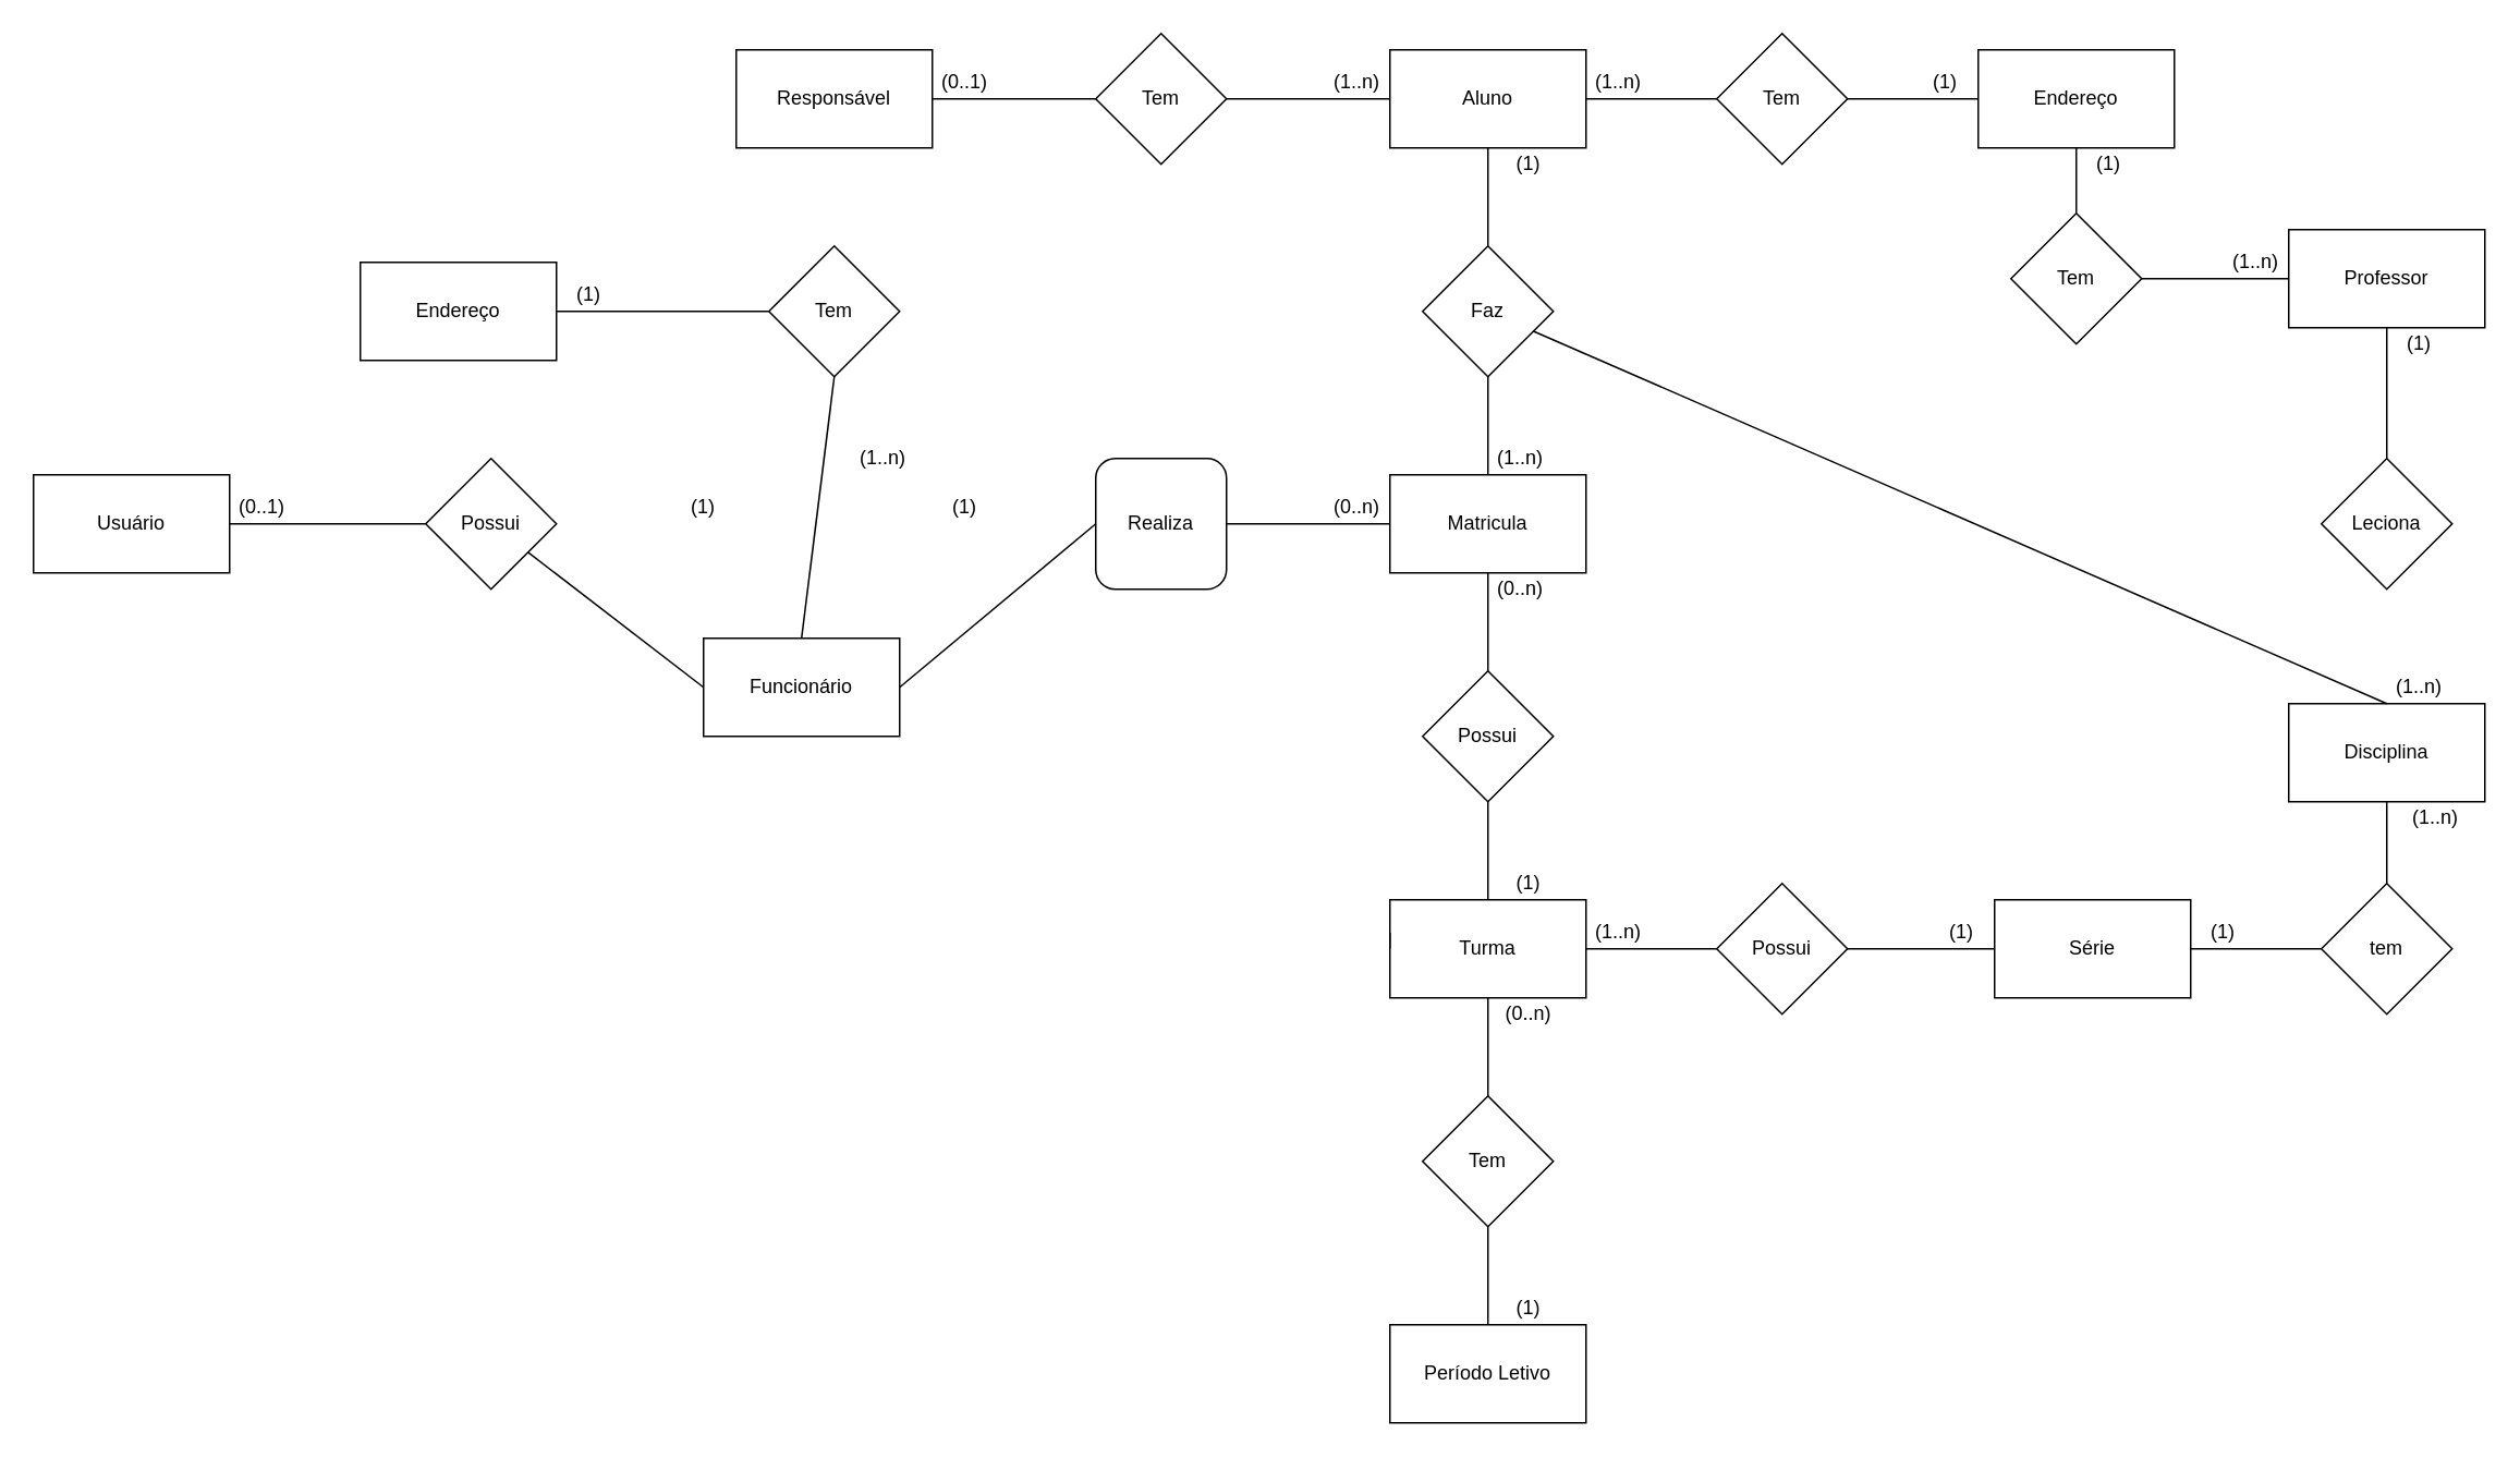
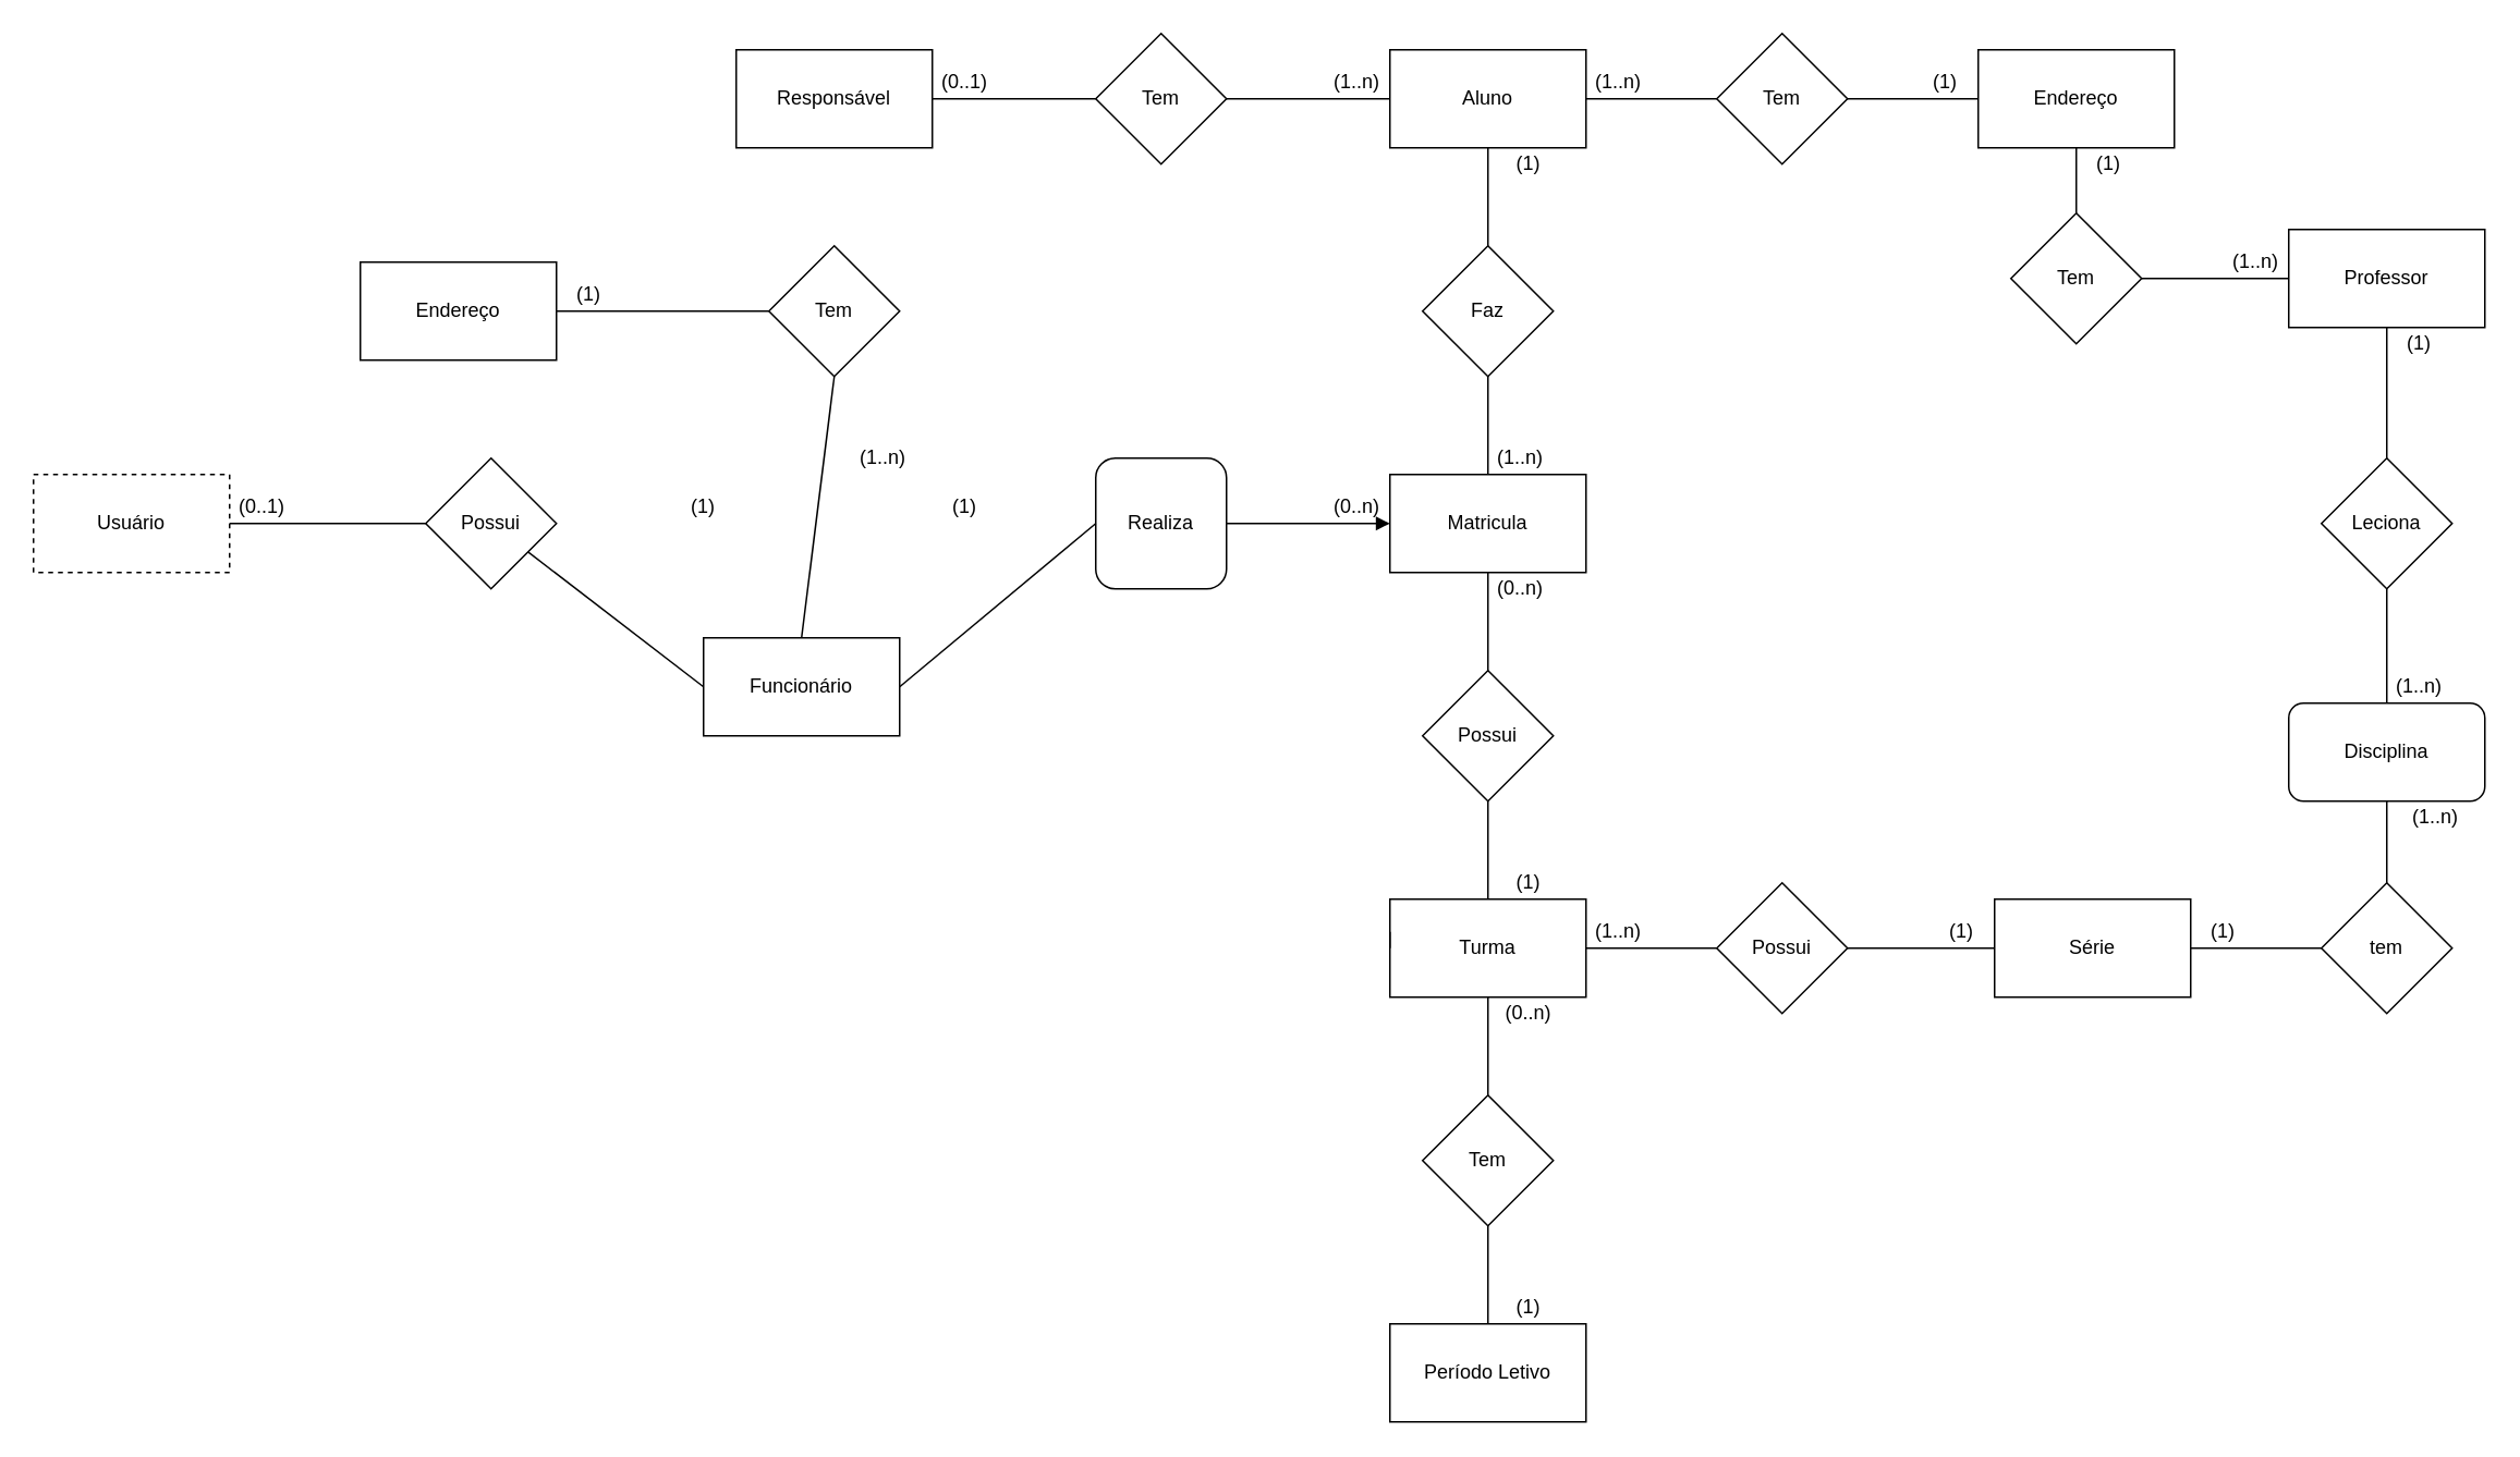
- <mxCell id="70" value="" style="endArrow=none;html=1;exitX=0.5;exitY=0;exitDx=0;exitDy=0;" parent="1" source="14" target="3" edge="1"><mxGeometry width="50" height="50" relative="1" as="geometry"><mxPoint x="950" y="400" as="sourcePoint" /><mxPoint x="1000" y="350" as="targetPoint" /></mxGeometry></mxCell>
+ <mxCell id="70" value="" style="endArrow=none;html=1;entryX=0.5;entryY=1;entryDx=0;entryDy=0;exitX=0.5;exitY=0;exitDx=0;exitDy=0;" parent="1" source="14" target="13" edge="1"><mxGeometry width="50" height="50" relative="1" as="geometry"><mxPoint x="950" y="400" as="sourcePoint" /><mxPoint x="1000" y="350" as="targetPoint" /></mxGeometry></mxCell>
- <mxCell id="18" value="Usuário" style="rounded=0;whiteSpace=wrap;html=1;" parent="1" vertex="1"><mxGeometry x="20" y="290" width="120" height="60" as="geometry" /></mxCell>
+ <mxCell id="18" value="Usuário" style="rounded=0;whiteSpace=wrap;html=1;dashed=1;" parent="1" vertex="1"><mxGeometry x="20" y="290" width="120" height="60" as="geometry" /></mxCell>
- <mxCell id="22" value="" style="endArrow=none;html=1;entryX=0;entryY=0.5;entryDx=0;entryDy=0;exitX=1;exitY=0.5;exitDx=0;exitDy=0;" parent="1" source="6" target="2" edge="1"><mxGeometry width="50" height="50" relative="1" as="geometry"><mxPoint x="680" y="380" as="sourcePoint" /><mxPoint x="730" y="330" as="targetPoint" /></mxGeometry></mxCell>
+ <mxCell id="22" value="" style="endArrow=block;html=1;entryX=0;entryY=0.5;entryDx=0;entryDy=0;exitX=1;exitY=0.5;exitDx=0;exitDy=0;" parent="1" source="6" target="2" edge="1"><mxGeometry width="50" height="50" relative="1" as="geometry"><mxPoint x="680" y="380" as="sourcePoint" /><mxPoint x="730" y="330" as="targetPoint" /></mxGeometry></mxCell>
- <mxCell id="14" value="Disciplina" style="rounded=0;whiteSpace=wrap;html=1;" parent="1" vertex="1"><mxGeometry x="1400" y="430" width="120" height="60" as="geometry" /></mxCell>
+ <mxCell id="14" value="Disciplina" style="whiteSpace=wrap;html=1;rounded=1;" parent="1" vertex="1"><mxGeometry x="1400" y="430" width="120" height="60" as="geometry" /></mxCell>
